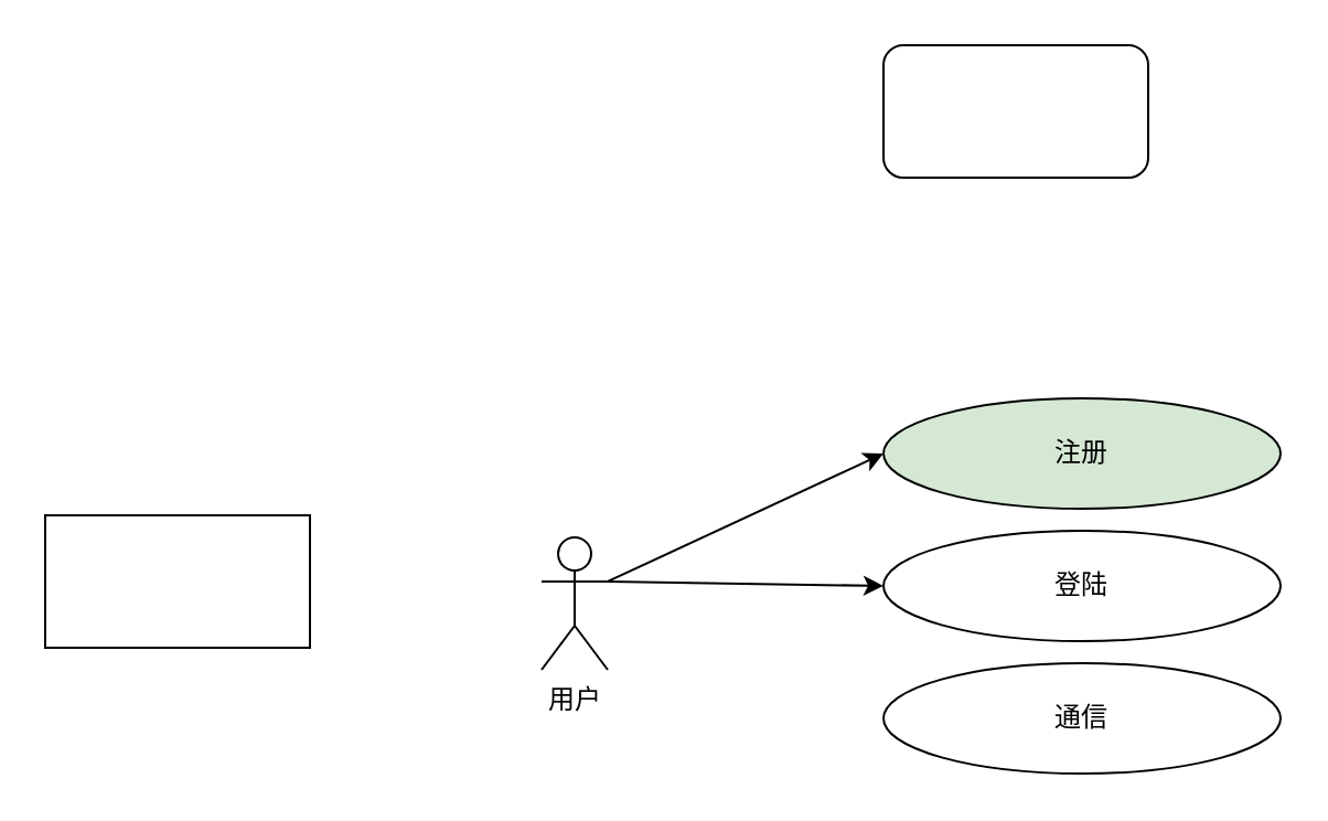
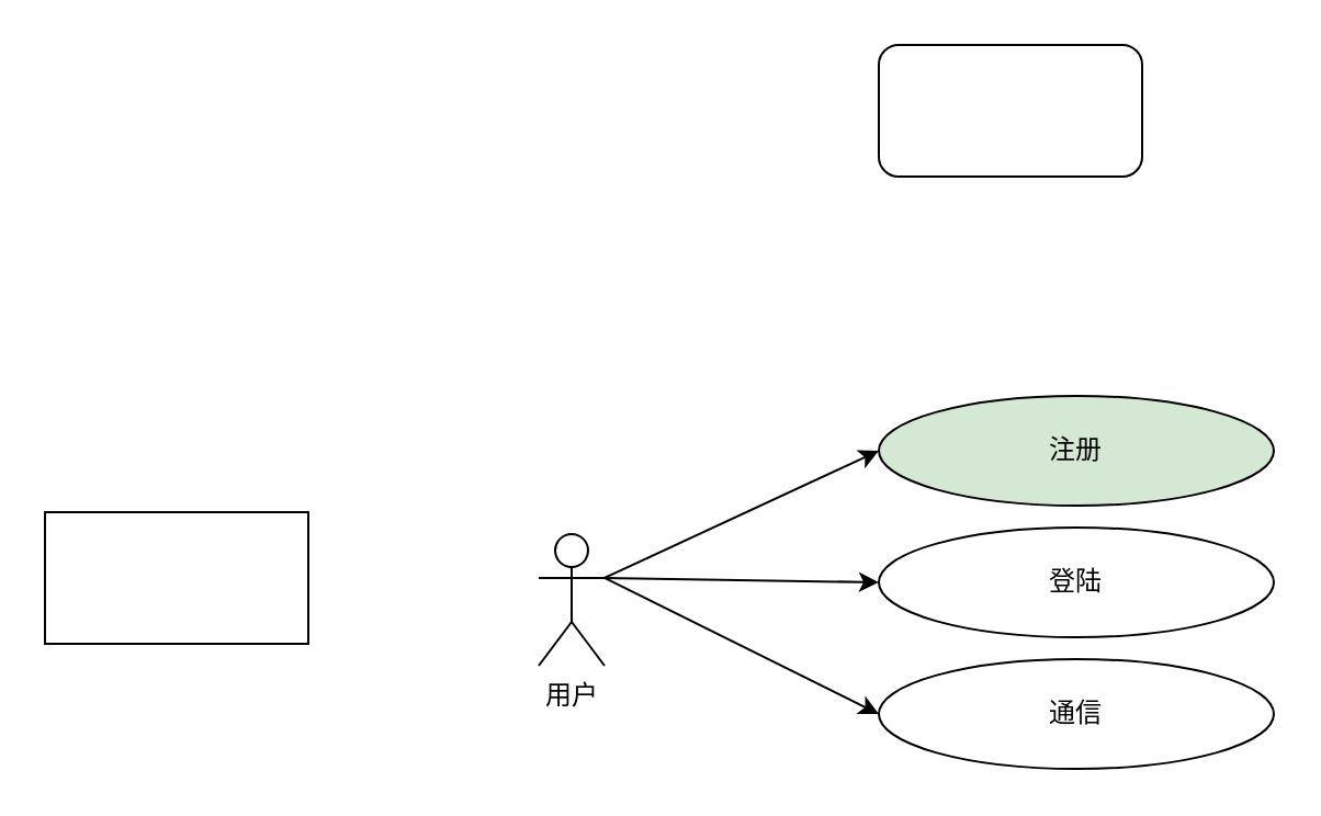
+ <mxCell id="4" style="rounded=0;orthogonalLoop=1;jettySize=auto;html=1;exitX=1;exitY=0.333;exitDx=0;exitDy=0;exitPerimeter=0;entryX=0;entryY=0.5;entryDx=0;entryDy=0;" edge="1" parent="1" source="5" target="8"><mxGeometry relative="1" as="geometry" /></mxCell>
